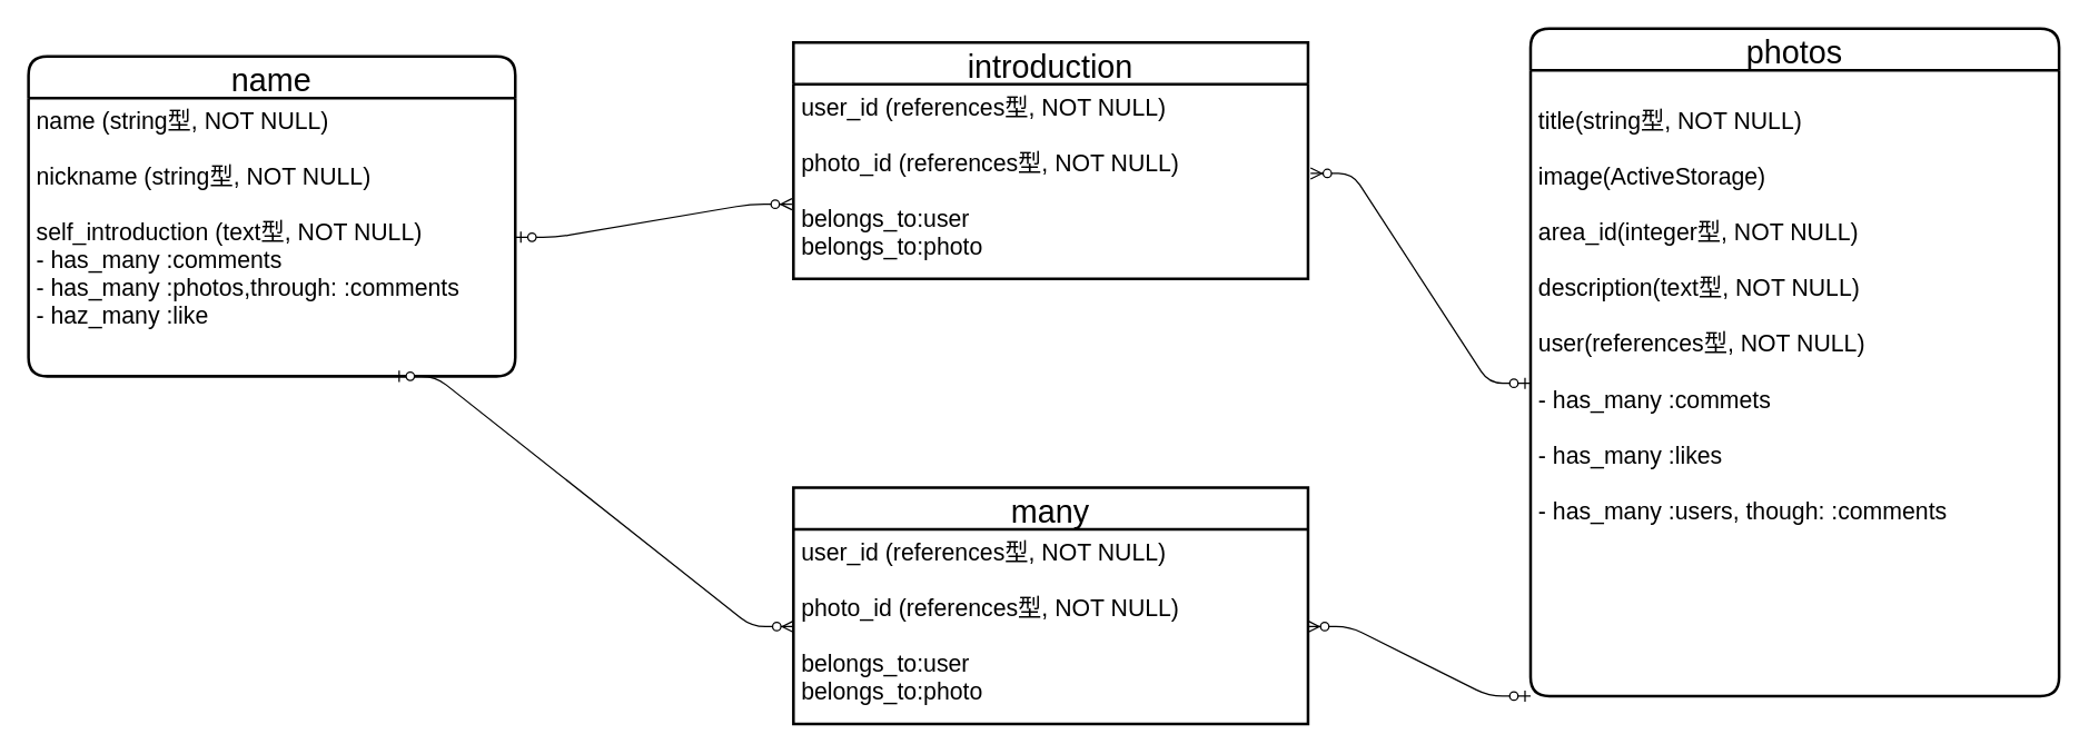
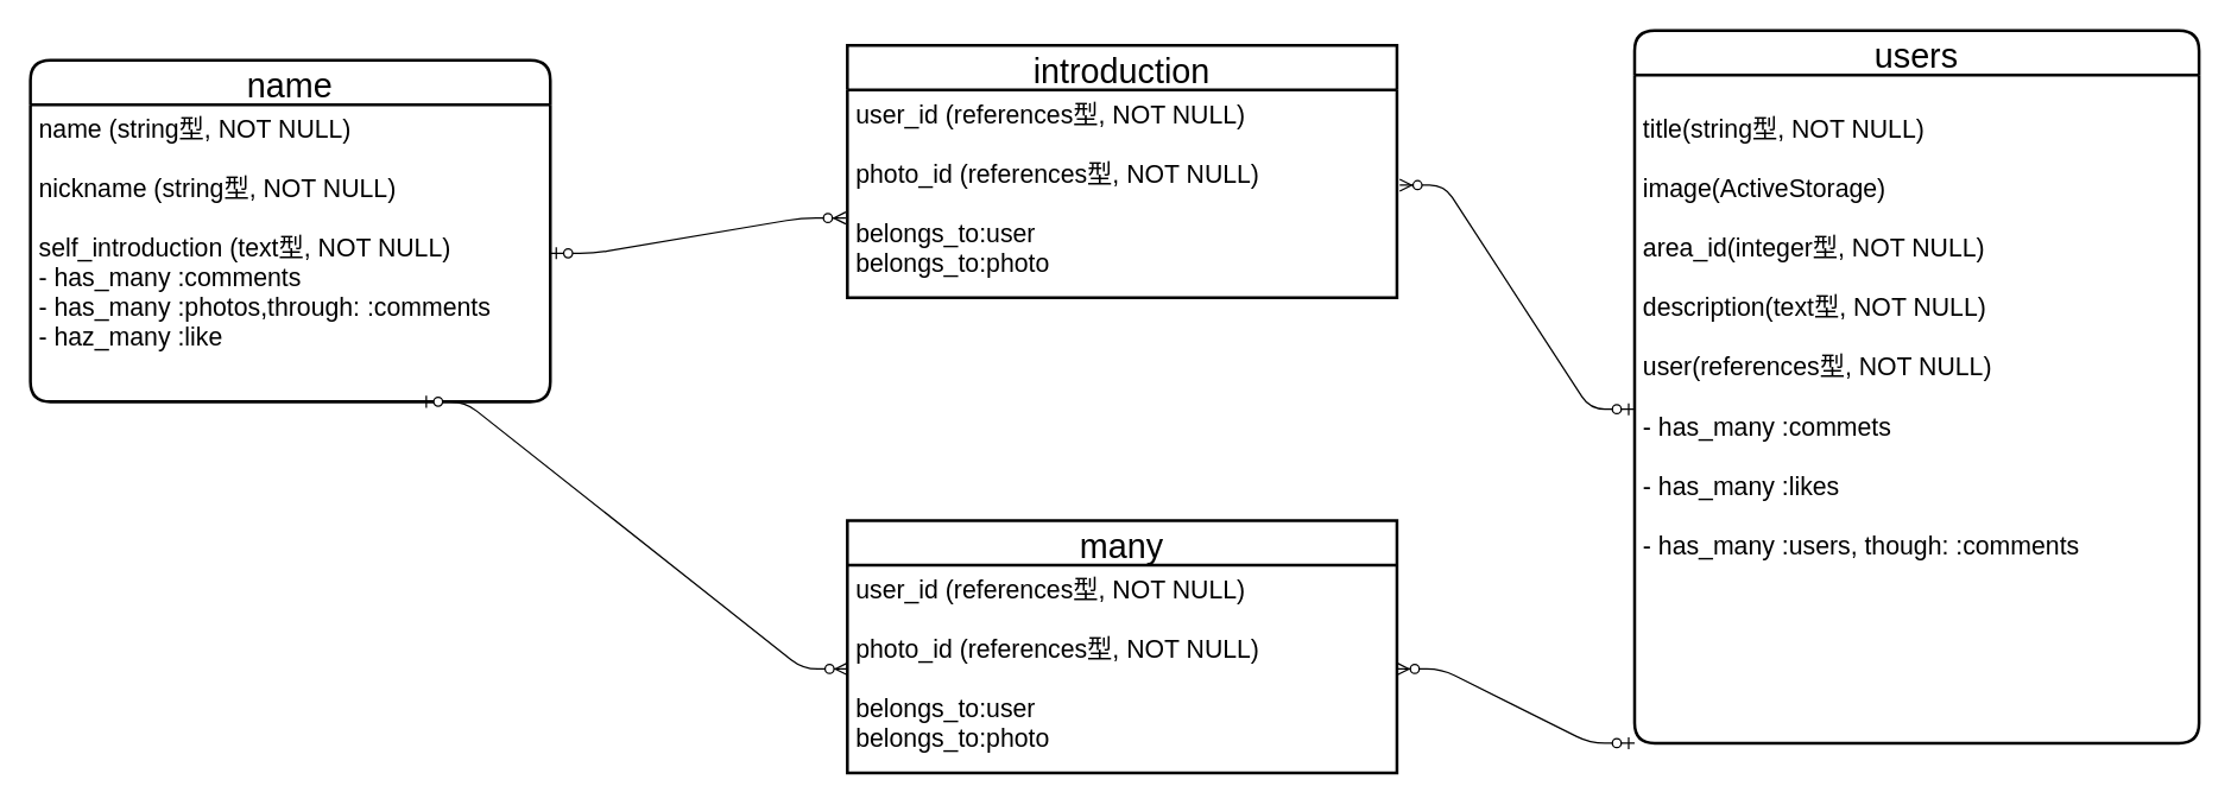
- <mxCell id="4" value="photos" style="swimlane;childLayout=stackLayout;horizontal=1;startSize=30;horizontalStack=0;rounded=1;fontSize=23;fontStyle=0;strokeWidth=2;resizeParent=0;resizeLast=1;shadow=0;dashed=0;align=center;" parent="1" vertex="1"><mxGeometry x="1100" y="20" width="380" height="480" as="geometry" /></mxCell>
+ <mxCell id="4" value="users" style="swimlane;childLayout=stackLayout;horizontal=1;startSize=30;horizontalStack=0;rounded=1;fontSize=23;fontStyle=0;strokeWidth=2;resizeParent=0;resizeLast=1;shadow=0;dashed=0;align=center;" parent="1" vertex="1"><mxGeometry x="1100" y="20" width="380" height="480" as="geometry" /></mxCell>
